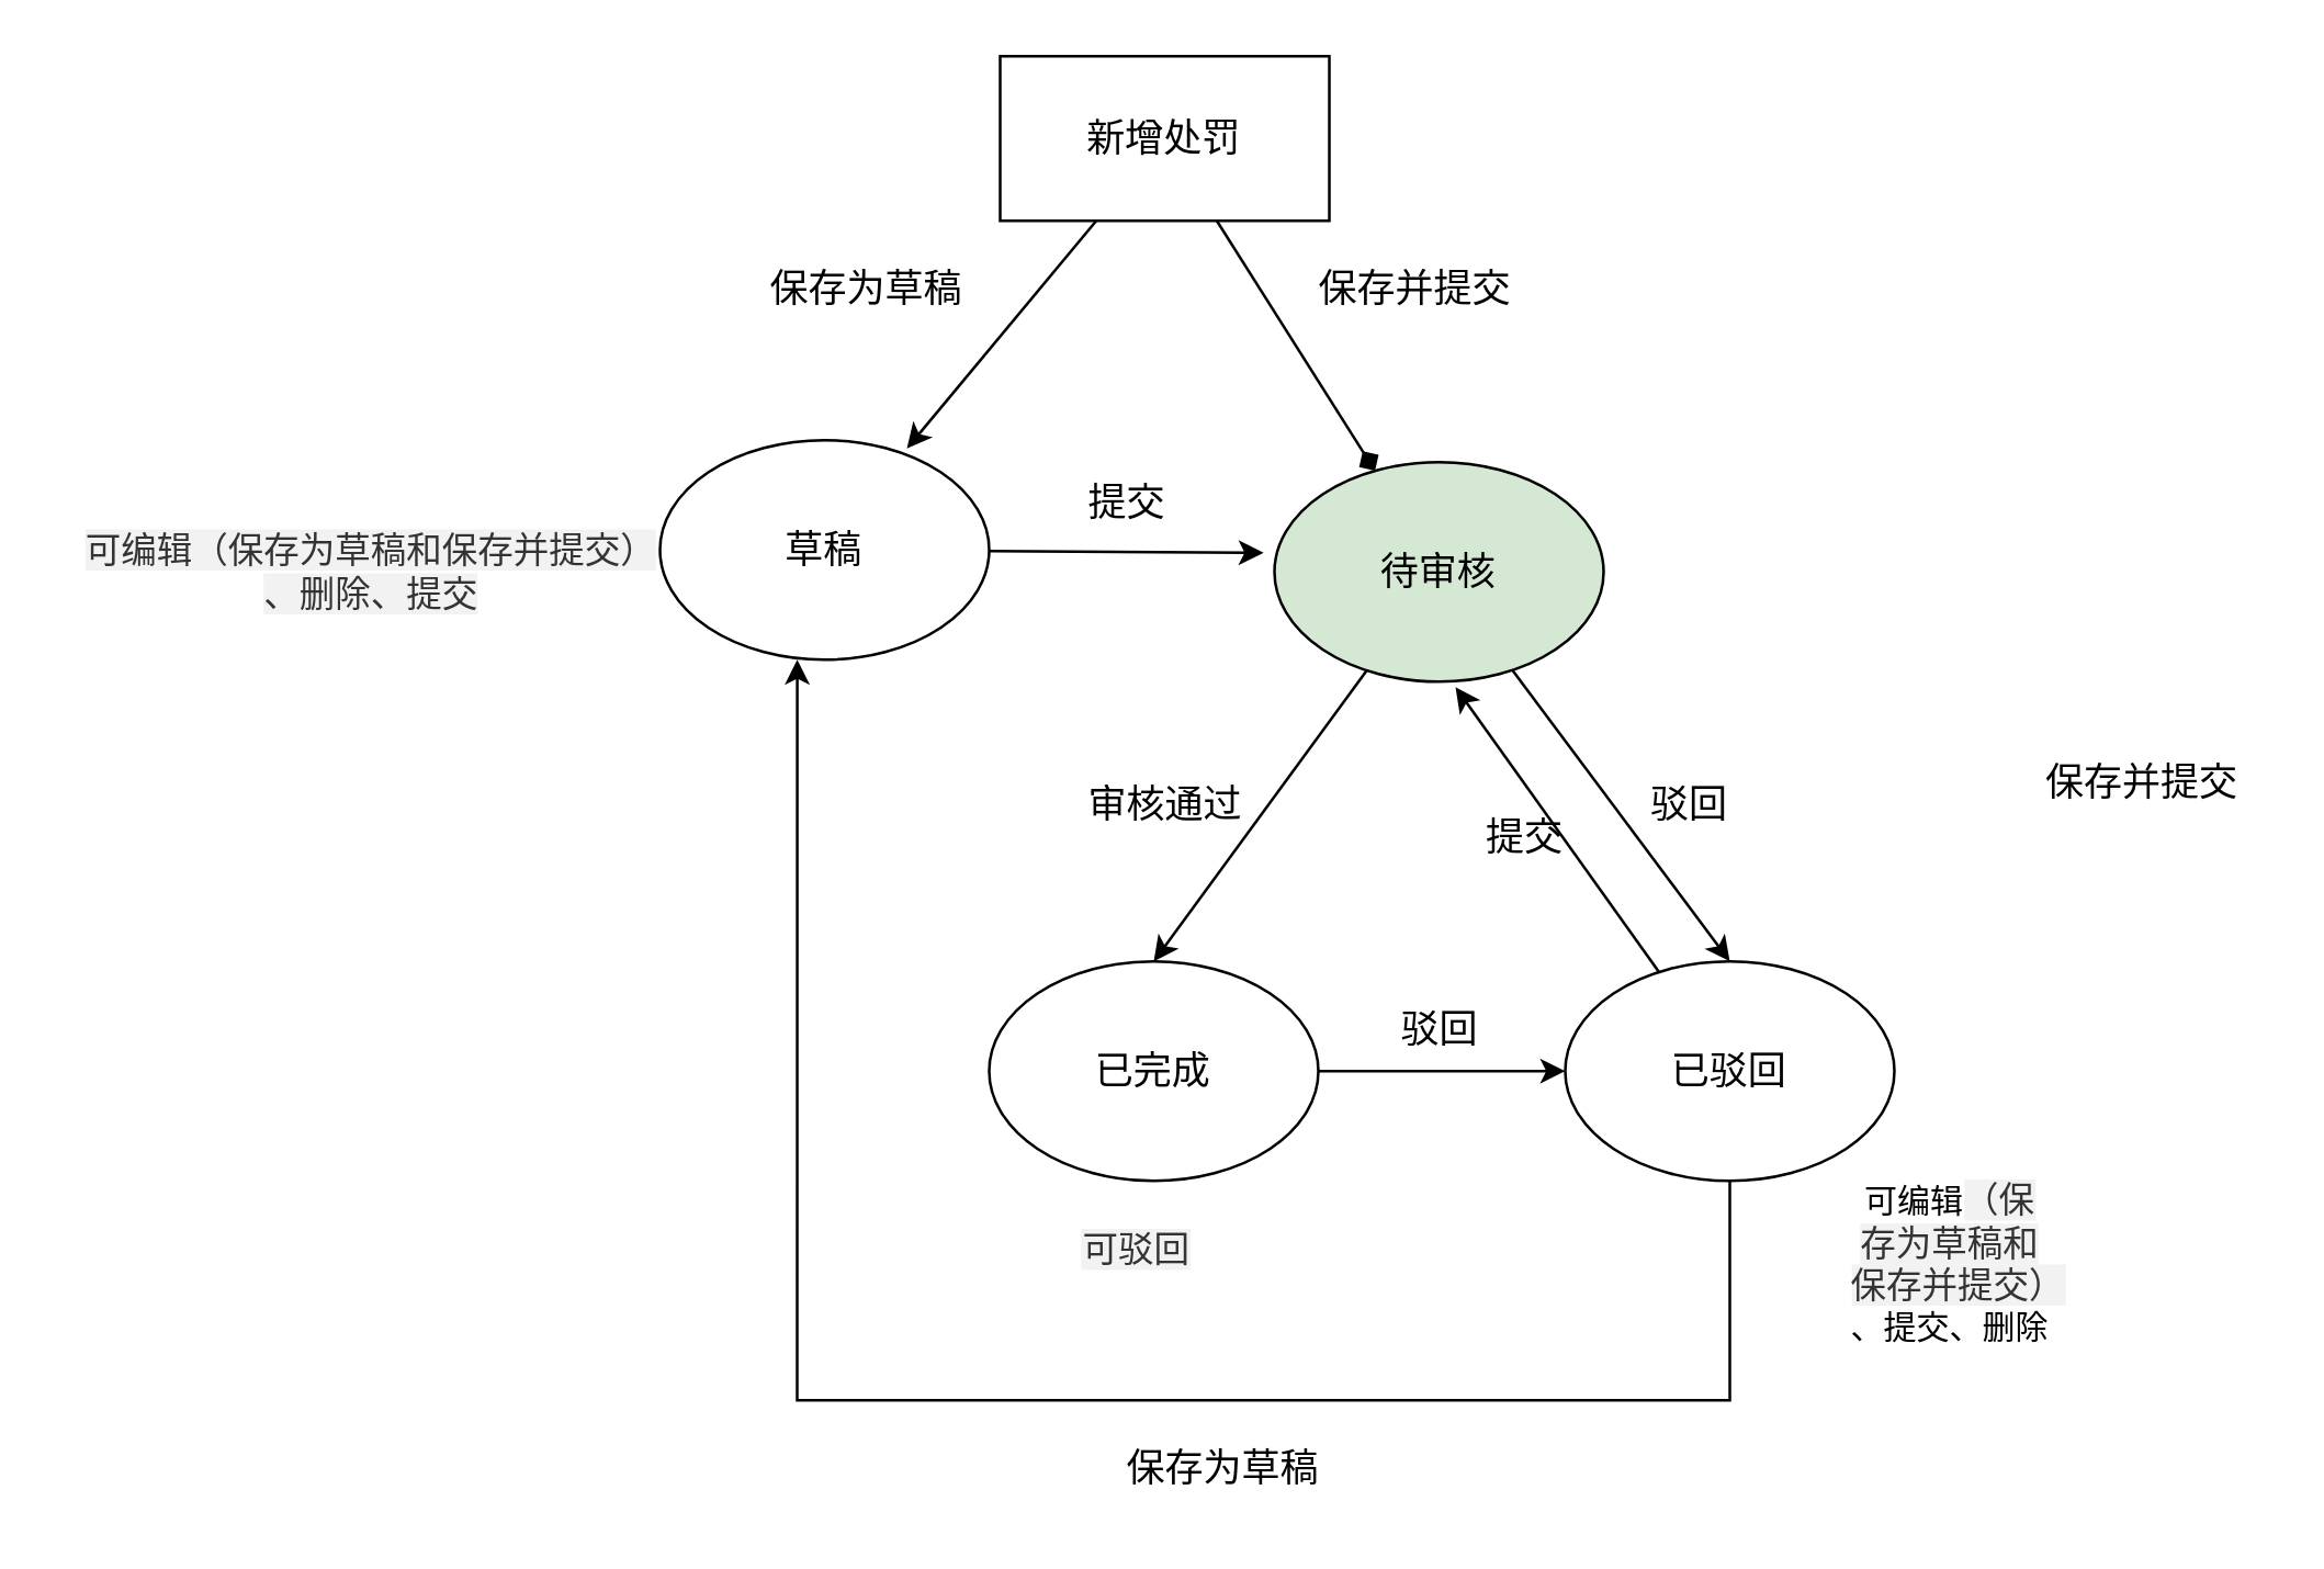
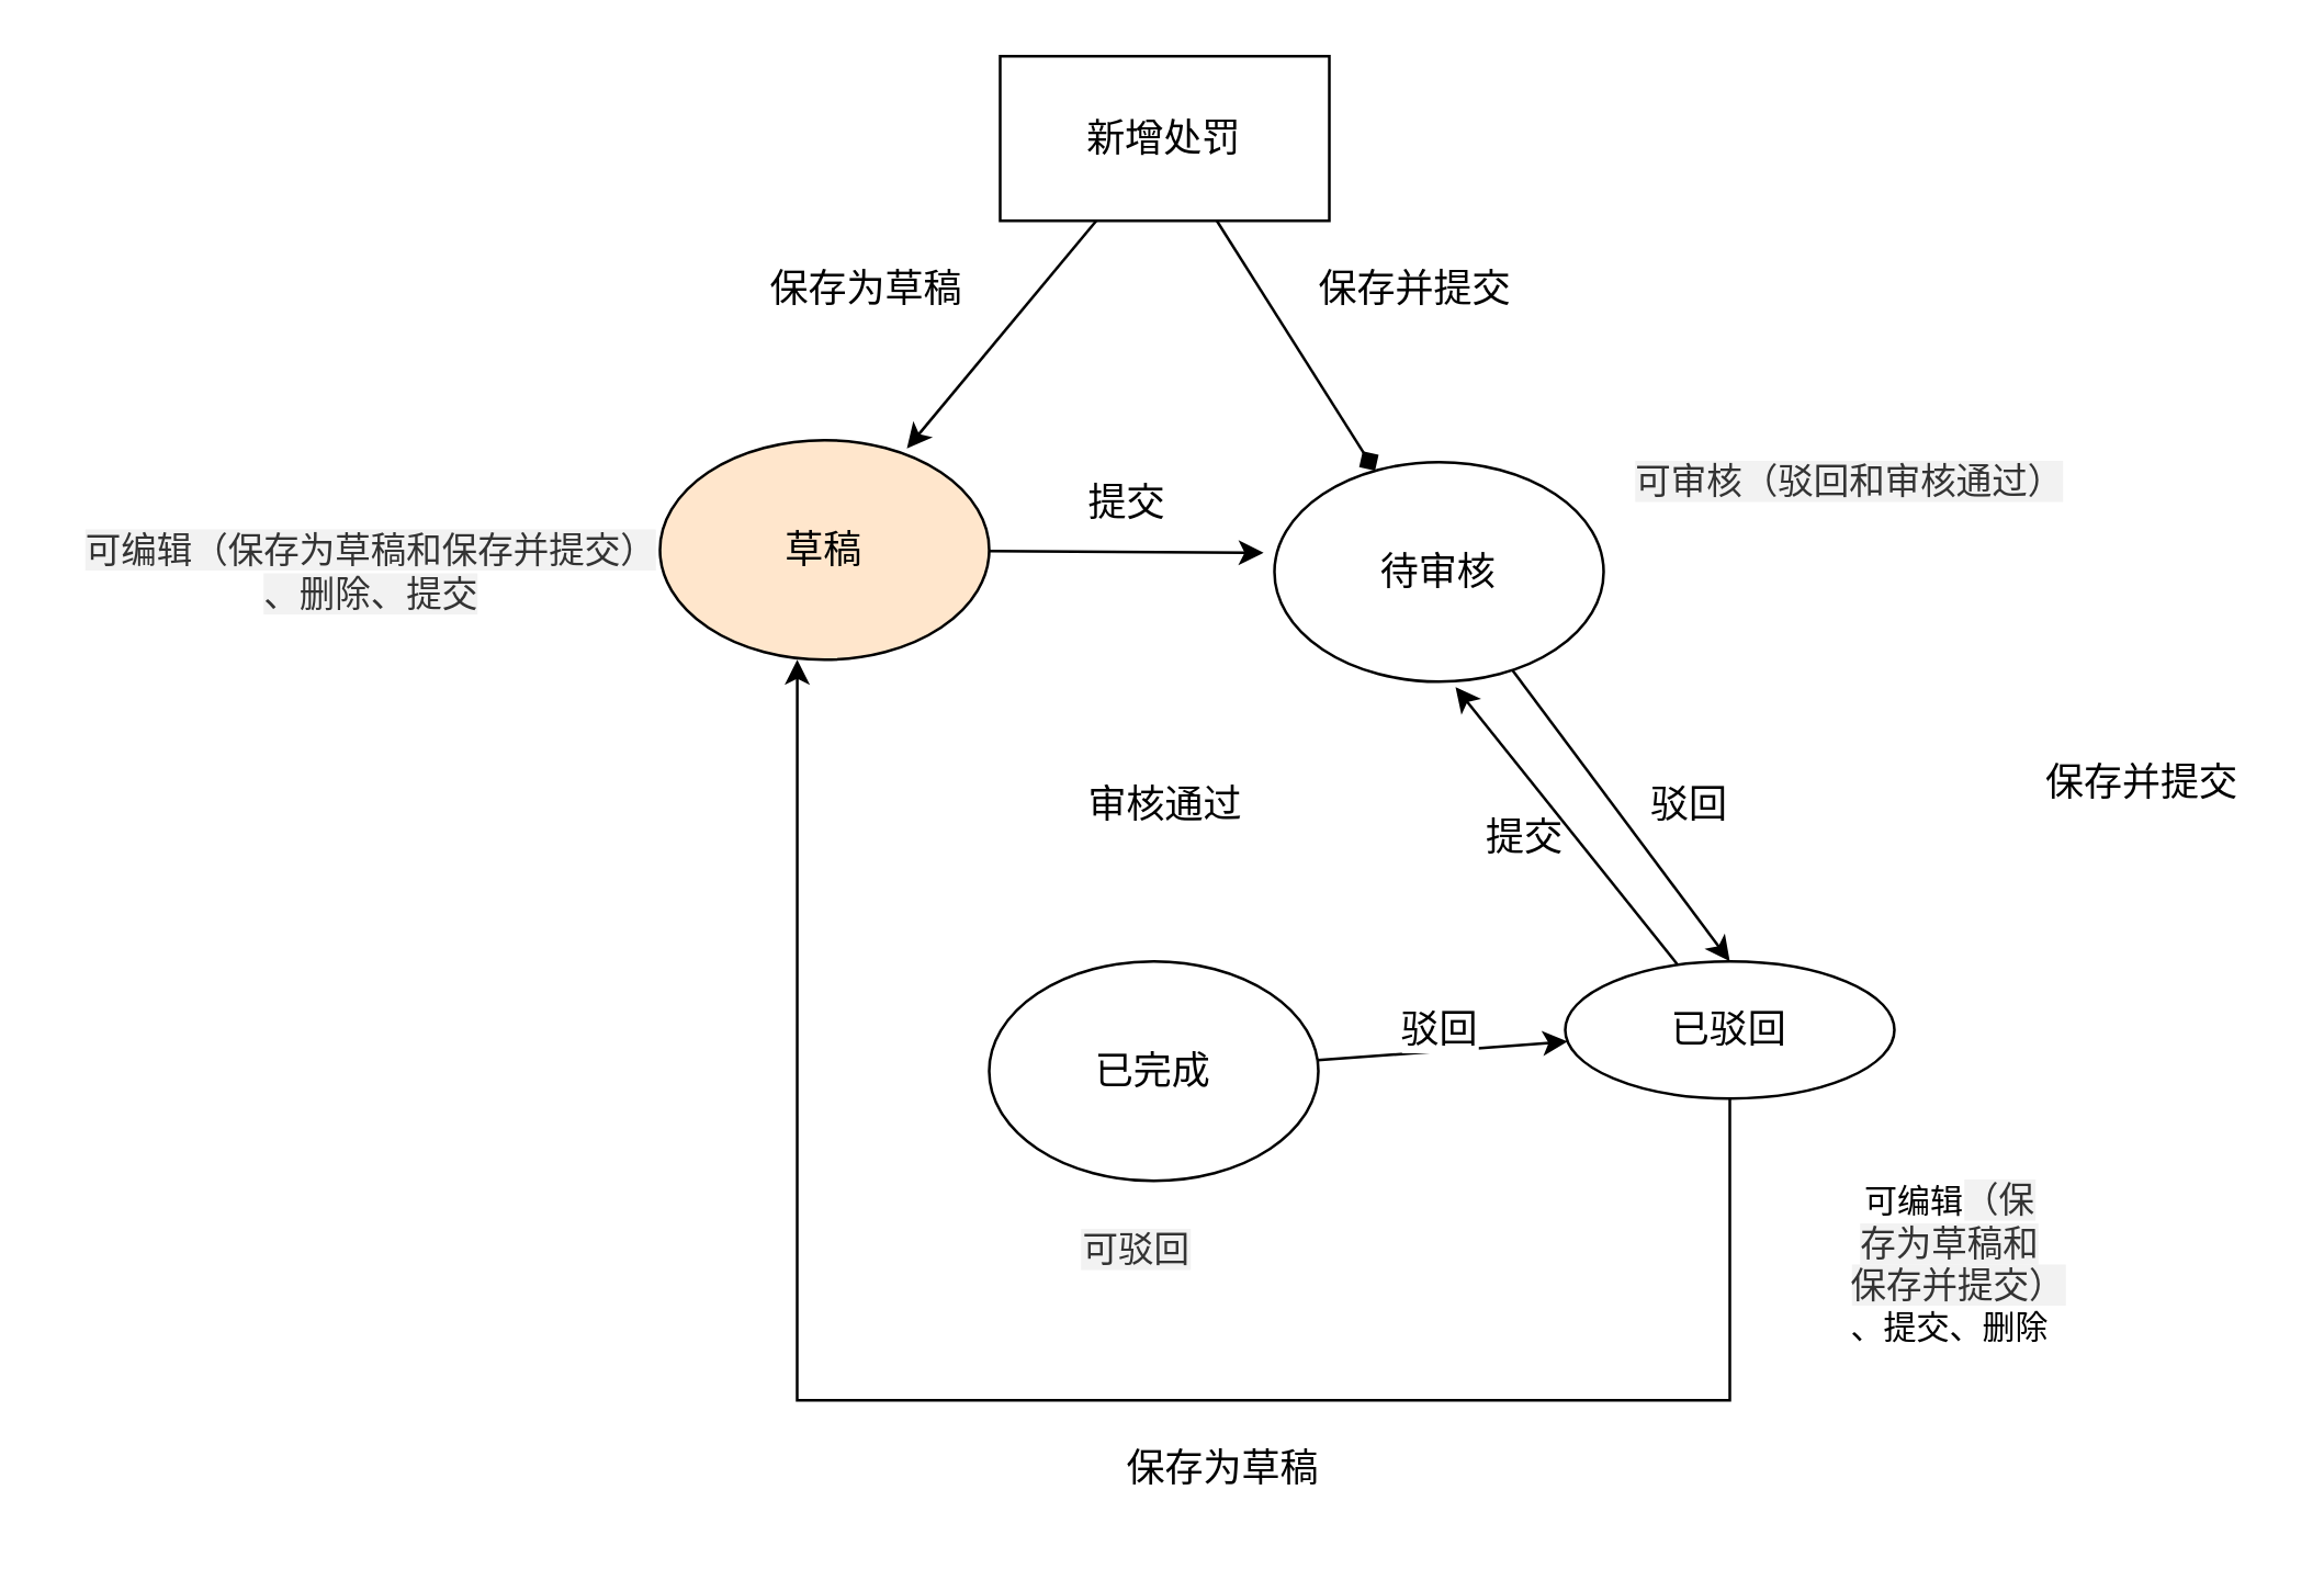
+ <mxCell id="23" value="&lt;span style=&quot;color: rgb(51, 51, 51); font-family: &amp;quot;Arial Normal&amp;quot;, Arial; font-size: 13px; text-align: left; background-color: rgb(242, 242, 242);&quot;&gt;可审核（驳回和审核通过）&lt;/span&gt;" style="text;html=1;align=center;verticalAlign=middle;whiteSpace=wrap;rounded=0;fontFamily=Helvetica;fontSize=12;fontColor=default;labelBackgroundColor=default;autosize=1;resizable=0;" parent="1" vertex="1"><mxGeometry x="584" y="160" width="180" height="30" as="geometry" /></mxCell>
- <mxCell id="2" value="草稿" style="ellipse;whiteSpace=wrap;html=1;fontSize=14;" parent="1" vertex="1"><mxGeometry x="240" y="160" width="120" height="80" as="geometry" /></mxCell>
+ <mxCell id="2" value="草稿" style="ellipse;whiteSpace=wrap;html=1;fontSize=14;fillColor=#ffe6cc;" parent="1" vertex="1"><mxGeometry x="240" y="160" width="120" height="80" as="geometry" /></mxCell>
- <mxCell id="7" value="待审核" style="ellipse;whiteSpace=wrap;html=1;fontSize=14;fillColor=#d5e8d4;" parent="1" vertex="1"><mxGeometry x="464" y="168" width="120" height="80" as="geometry" /></mxCell>
+ <mxCell id="7" value="待审核" style="ellipse;whiteSpace=wrap;html=1;fontSize=14;" parent="1" vertex="1"><mxGeometry x="464" y="168" width="120" height="80" as="geometry" /></mxCell>
- <mxCell id="5" style="edgeStyle=none;rounded=0;orthogonalLoop=1;jettySize=auto;html=1;entryX=0.5;entryY=0;entryDx=0;entryDy=0;strokeColor=default;align=center;verticalAlign=middle;fontFamily=Helvetica;fontSize=12;fontColor=default;labelBackgroundColor=default;autosize=1;resizable=0;endArrow=classic;" parent="1" source="7" target="14" edge="1"><mxGeometry relative="1" as="geometry" /></mxCell>
- <mxCell id="16" value="已驳回" style="ellipse;whiteSpace=wrap;html=1;fontSize=14;" parent="1" vertex="1"><mxGeometry x="570" y="350" width="120" height="80" as="geometry" /></mxCell>
+ <mxCell id="16" value="已驳回" style="ellipse;whiteSpace=wrap;html=1;fontSize=14;" parent="1" vertex="1"><mxGeometry x="570" y="350" width="120" height="50" as="geometry" /></mxCell>
